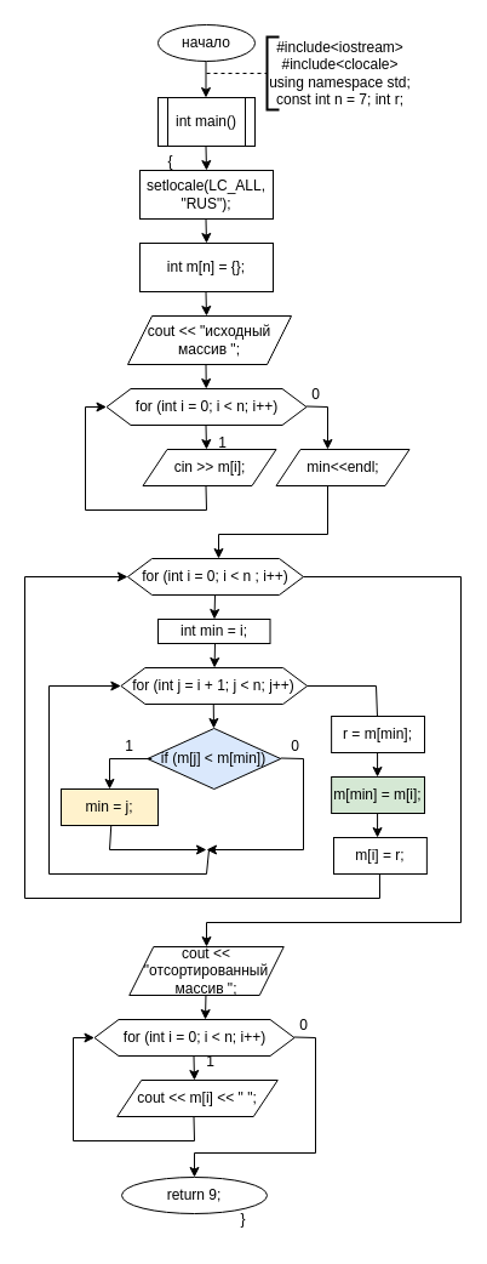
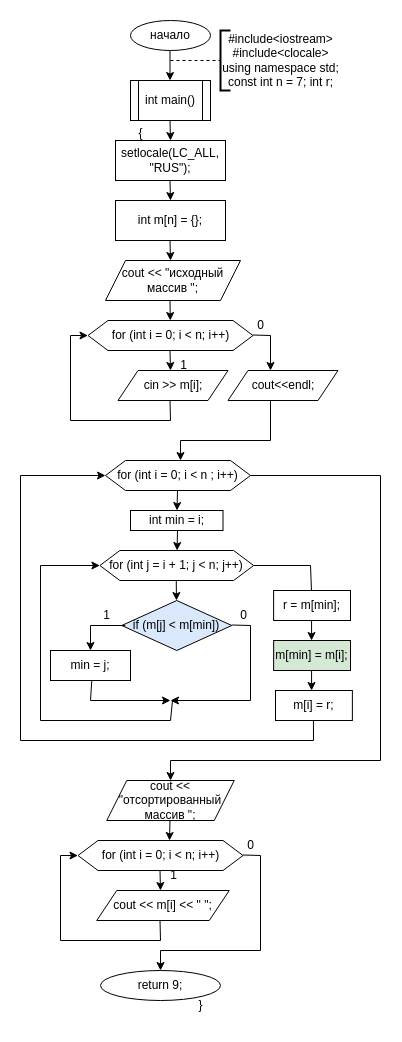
- <mxCell id="20" value="min&amp;lt;&amp;lt;endl;" style="shape=parallelogram;perimeter=parallelogramPerimeter;whiteSpace=wrap;html=1;fixedSize=1;" vertex="1" parent="1"><mxGeometry x="227.5" y="370" width="110" height="30" as="geometry" /></mxCell>
+ <mxCell id="20" value="cout&amp;lt;&amp;lt;endl;" style="shape=parallelogram;perimeter=parallelogramPerimeter;whiteSpace=wrap;html=1;fixedSize=1;" vertex="1" parent="1"><mxGeometry x="227.5" y="370" width="110" height="30" as="geometry" /></mxCell>
- <mxCell id="36" value="min = j;" style="rounded=0;whiteSpace=wrap;html=1;fillColor=#fff2cc;" vertex="1" parent="1"><mxGeometry x="50" y="650" width="80" height="30" as="geometry" /></mxCell>
+ <mxCell id="36" value="min = j;" style="rounded=0;whiteSpace=wrap;html=1;" vertex="1" parent="1"><mxGeometry x="50" y="650" width="80" height="30" as="geometry" /></mxCell>
